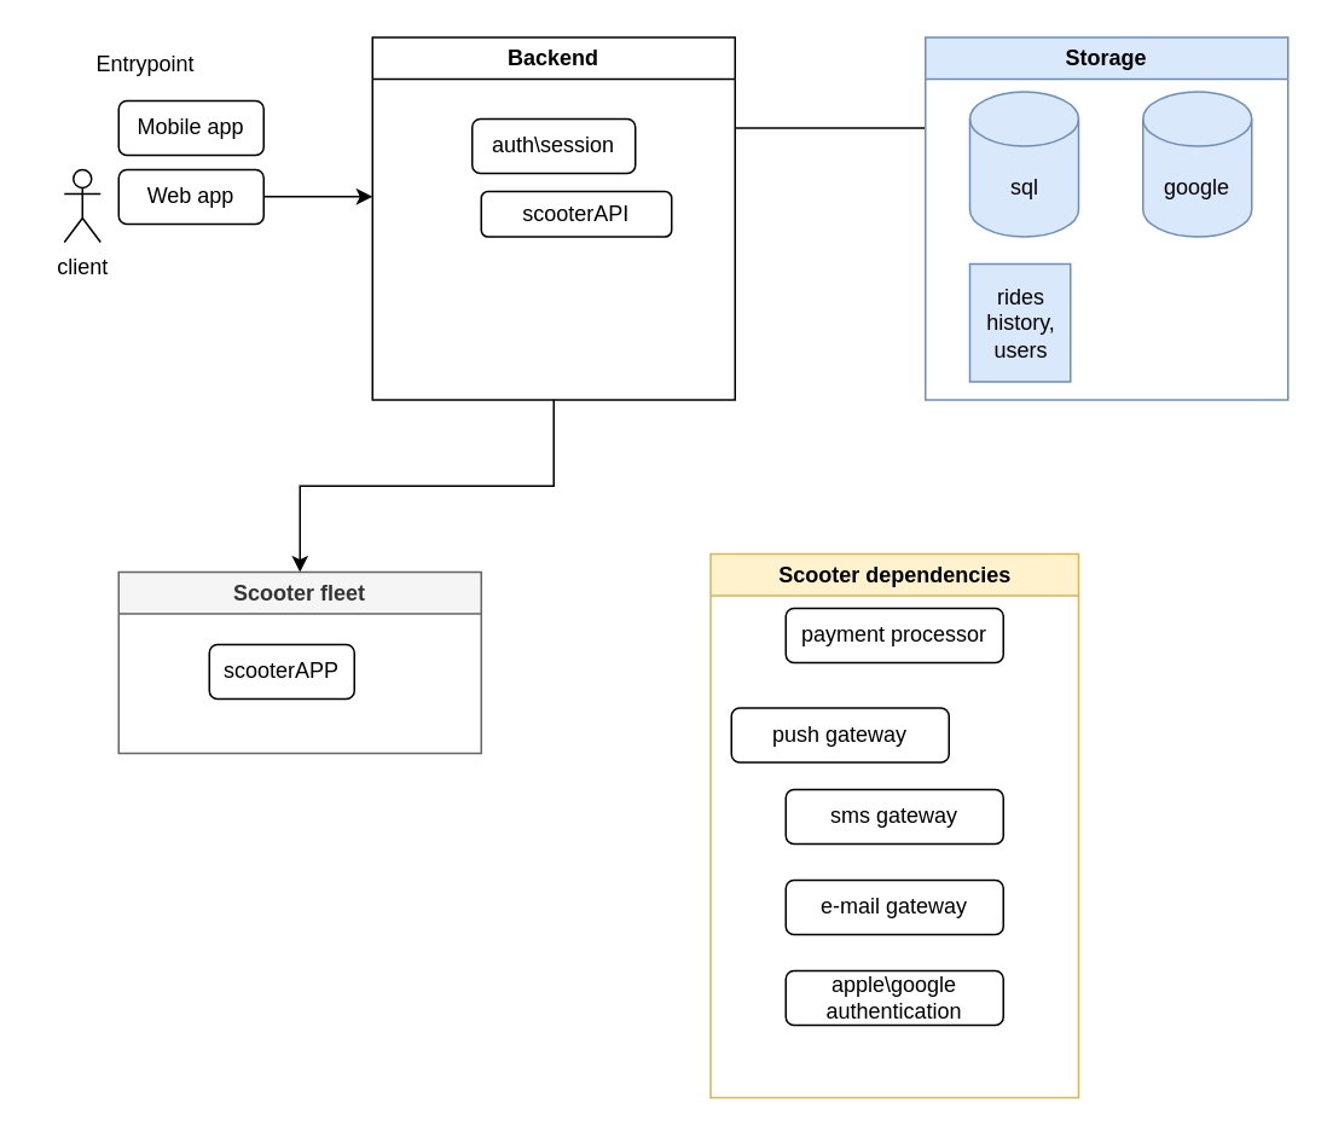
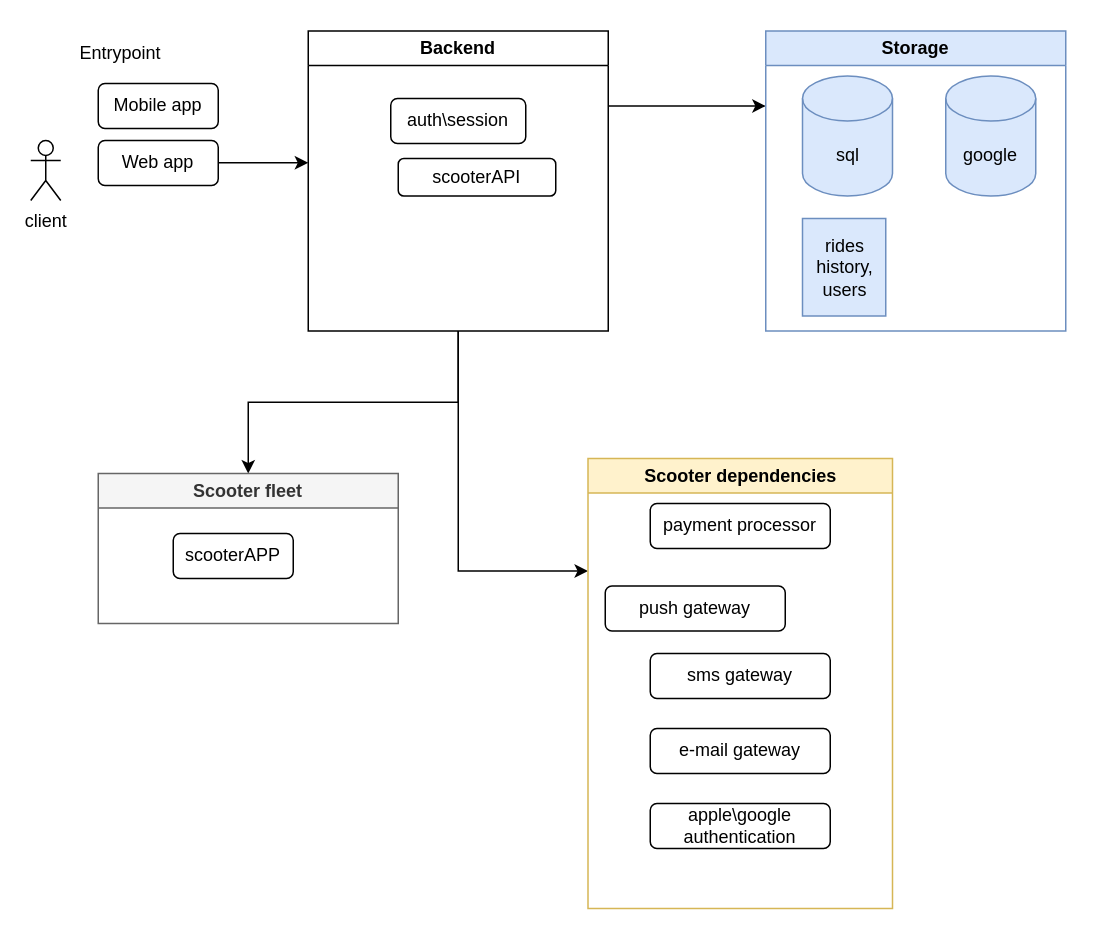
- <mxCell id="9" style="edgeStyle=orthogonalEdgeStyle;rounded=0;orthogonalLoop=1;jettySize=auto;html=1;exitX=1;exitY=0.25;exitDx=0;exitDy=0;entryX=0;entryY=0.25;entryDx=0;entryDy=0;endArrow=none;" parent="1" source="12" target="16" edge="1"><mxGeometry relative="1" as="geometry" /></mxCell>
+ <mxCell id="9" style="edgeStyle=orthogonalEdgeStyle;rounded=0;orthogonalLoop=1;jettySize=auto;html=1;exitX=1;exitY=0.25;exitDx=0;exitDy=0;entryX=0;entryY=0.25;entryDx=0;entryDy=0;" parent="1" source="12" target="16" edge="1"><mxGeometry relative="1" as="geometry" /></mxCell>
- <mxCell id="2" value="client" style="shape=umlActor;verticalLabelPosition=bottom;verticalAlign=top;html=1;outlineConnect=0;" parent="1" vertex="1"><mxGeometry x="35" y="93" width="20" height="40" as="geometry" /></mxCell>
+ <mxCell id="2" value="client" style="shape=umlActor;verticalLabelPosition=bottom;verticalAlign=top;html=1;outlineConnect=0;" parent="1" vertex="1"><mxGeometry x="20" y="93" width="20" height="40" as="geometry" /></mxCell>
+ <mxCell id="10" style="edgeStyle=orthogonalEdgeStyle;rounded=0;orthogonalLoop=1;jettySize=auto;html=1;exitX=0.5;exitY=1;exitDx=0;exitDy=0;entryX=0;entryY=0.25;entryDx=0;entryDy=0;" parent="1" source="12" target="13" edge="1"><mxGeometry relative="1" as="geometry" /></mxCell>
